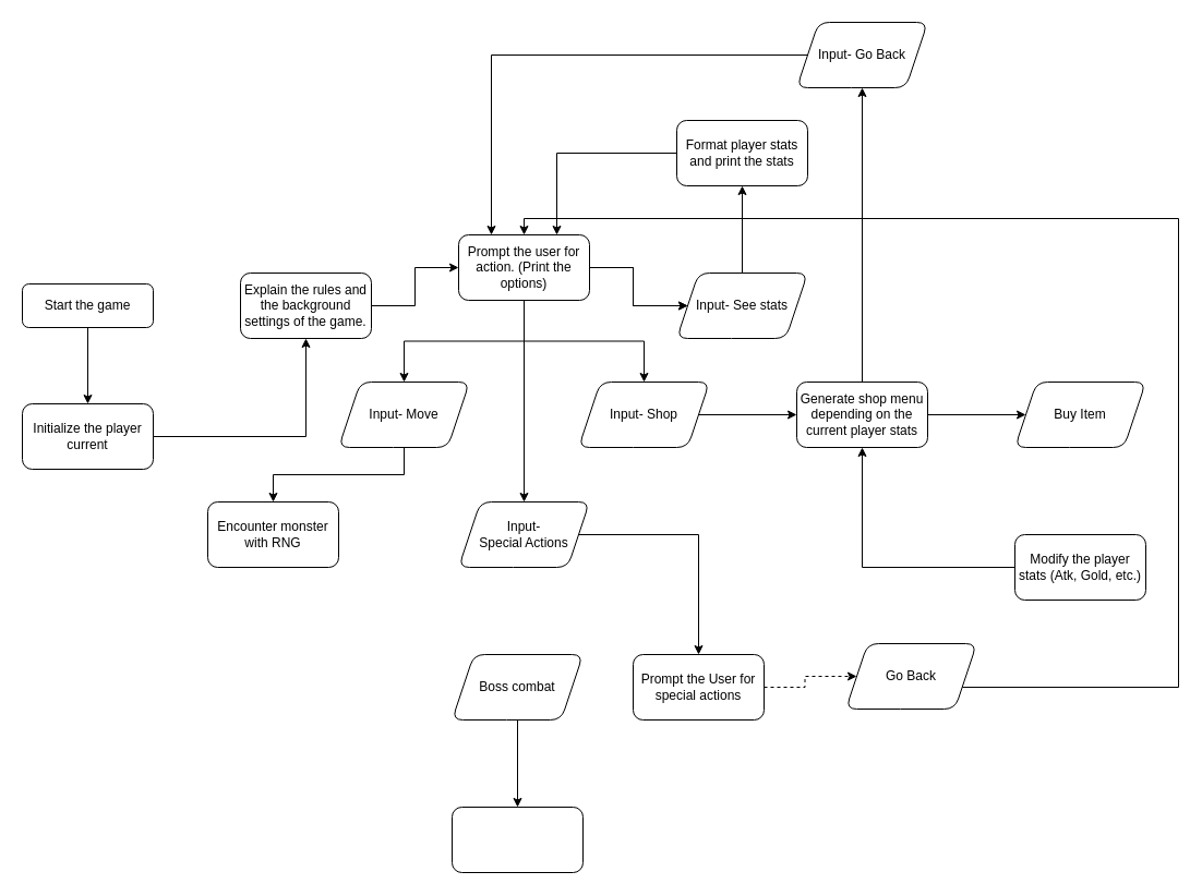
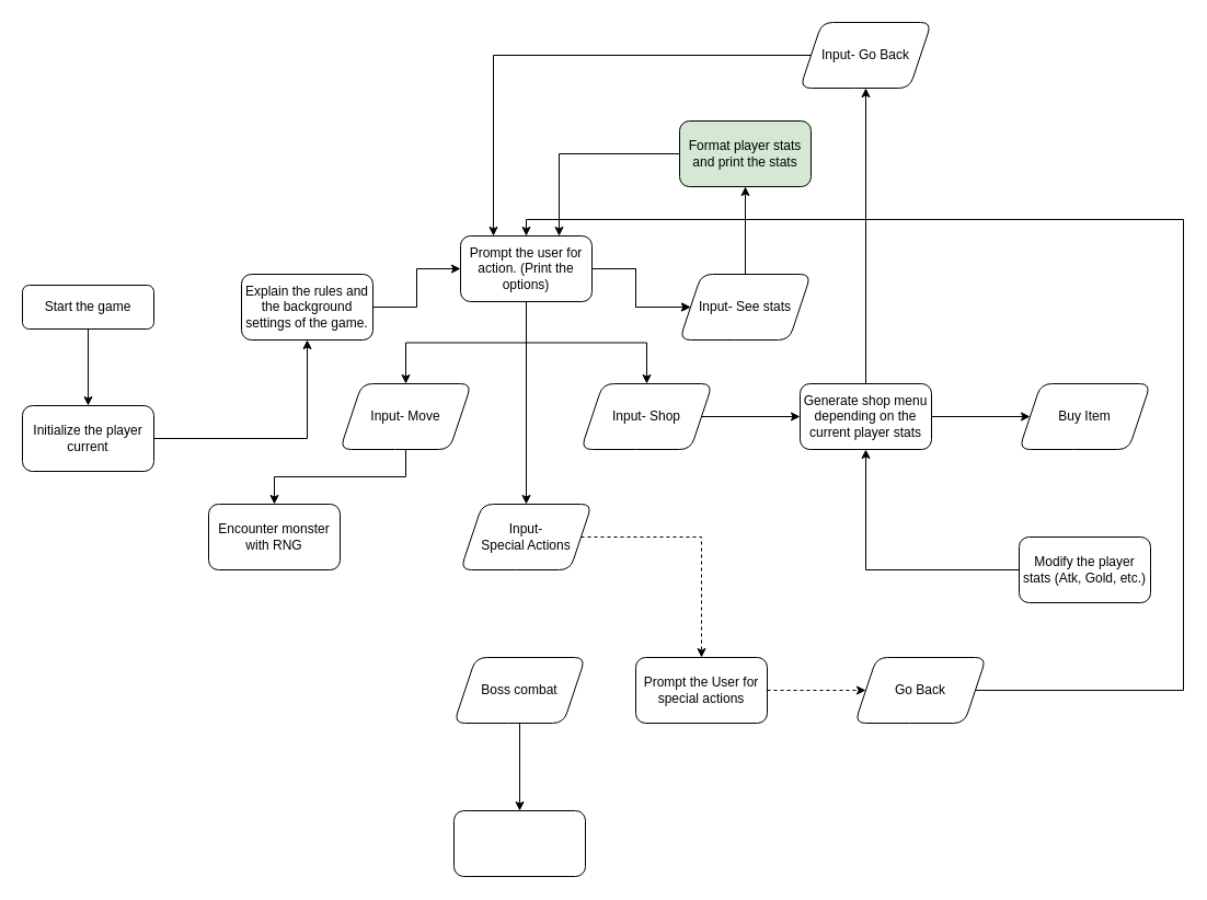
- <mxCell id="23" value="Format player stats and print the stats" style="whiteSpace=wrap;html=1;rounded=1;glass=0;strokeWidth=1;shadow=0;" vertex="1" parent="1"><mxGeometry x="620" y="110" width="120" height="60" as="geometry" /></mxCell>
+ <mxCell id="23" value="Format player stats and print the stats" style="whiteSpace=wrap;html=1;rounded=1;glass=0;strokeWidth=1;shadow=0;fillColor=#d5e8d4;" vertex="1" parent="1"><mxGeometry x="620" y="110" width="120" height="60" as="geometry" /></mxCell>
- <mxCell id="19" value="" style="edgeStyle=orthogonalEdgeStyle;rounded=0;orthogonalLoop=1;jettySize=auto;html=1;" edge="1" parent="1" source="20" target="33"><mxGeometry relative="1" as="geometry" /></mxCell>
+ <mxCell id="19" value="" style="edgeStyle=orthogonalEdgeStyle;rounded=0;orthogonalLoop=1;jettySize=auto;html=1;dashed=1;" edge="1" parent="1" source="20" target="33"><mxGeometry relative="1" as="geometry" /></mxCell>
- <mxCell id="38" value="Go Back" style="shape=parallelogram;perimeter=parallelogramPerimeter;whiteSpace=wrap;html=1;fixedSize=1;rounded=1;glass=0;strokeWidth=1;shadow=0;" vertex="1" parent="1"><mxGeometry x="775" y="590" width="120" height="60" as="geometry" /></mxCell>
+ <mxCell id="38" value="Go Back" style="shape=parallelogram;perimeter=parallelogramPerimeter;whiteSpace=wrap;html=1;fixedSize=1;rounded=1;glass=0;strokeWidth=1;shadow=0;" vertex="1" parent="1"><mxGeometry x="780" y="600" width="120" height="60" as="geometry" /></mxCell>
